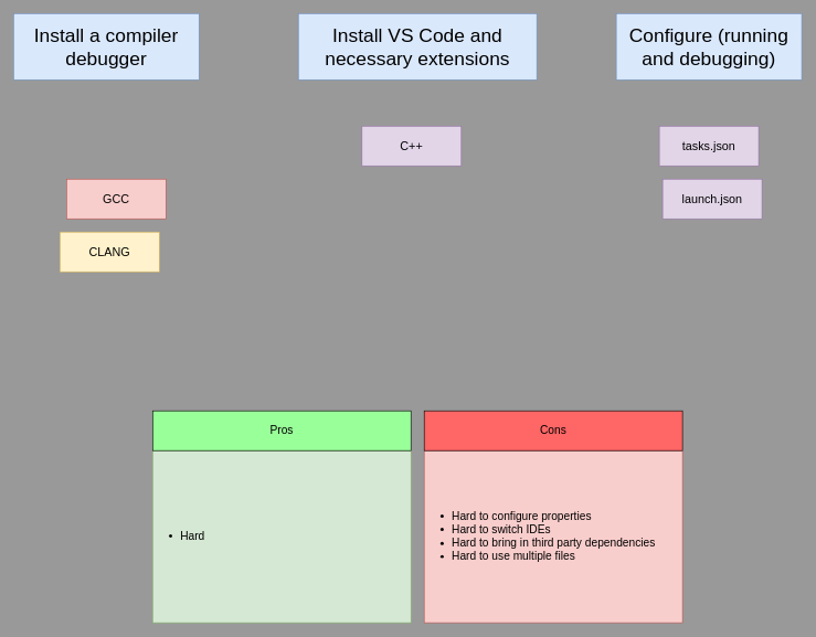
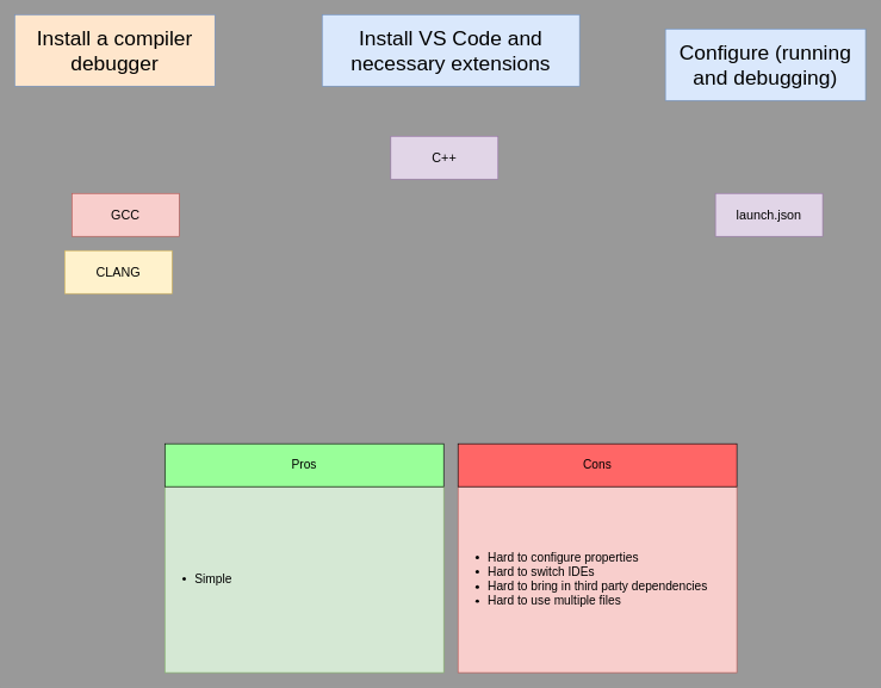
- <mxCell id="2" value="&lt;font style=&quot;font-size: 29px;&quot;&gt;Install a compiler debugger&lt;/font&gt;" style="rounded=0;whiteSpace=wrap;html=1;fillColor=#dae8fc;strokeColor=#6c8ebf;" parent="1" vertex="1"><mxGeometry x="20" y="20" width="280" height="100" as="geometry" /></mxCell>
+ <mxCell id="2" value="&lt;font style=&quot;font-size: 29px;&quot;&gt;Install a compiler debugger&lt;/font&gt;" style="rounded=0;whiteSpace=wrap;html=1;fillColor=#ffe6cc;strokeColor=#6c8ebf;" parent="1" vertex="1"><mxGeometry x="20" y="20" width="280" height="100" as="geometry" /></mxCell>
- <mxCell id="4" value="&lt;font style=&quot;font-size: 29px;&quot;&gt;Configure (running and debugging)&lt;/font&gt;" style="rounded=0;whiteSpace=wrap;html=1;fillColor=#dae8fc;strokeColor=#6c8ebf;" parent="1" vertex="1"><mxGeometry x="930" y="20" width="280" height="100" as="geometry" /></mxCell>
+ <mxCell id="4" value="&lt;font style=&quot;font-size: 29px;&quot;&gt;Configure (running and debugging)&lt;/font&gt;" style="rounded=0;whiteSpace=wrap;html=1;fillColor=#dae8fc;strokeColor=#6c8ebf;" parent="1" vertex="1"><mxGeometry x="930" y="40" width="280" height="100" as="geometry" /></mxCell>
- <mxCell id="7" value="tasks.json" style="rounded=0;whiteSpace=wrap;html=1;fillColor=#e1d5e7;strokeColor=#9673a6;fontSize=18;" parent="1" vertex="1"><mxGeometry x="995" y="190" width="150" height="60" as="geometry" /></mxCell>
- <mxCell id="10" value="&lt;ul style=&quot;font-size: 17px;&quot;&gt;&lt;li style=&quot;font-size: 17px;&quot;&gt;Hard&lt;/li&gt;&lt;/ul&gt;" style="rounded=0;whiteSpace=wrap;html=1;align=left;fontSize=17;fillColor=#d5e8d4;strokeColor=#82b366;" parent="1" vertex="1"><mxGeometry x="230" y="680" width="390" height="260" as="geometry" /></mxCell>
+ <mxCell id="10" value="&lt;ul style=&quot;font-size: 17px;&quot;&gt;&lt;li style=&quot;font-size: 17px;&quot;&gt;Simple&lt;/li&gt;&lt;/ul&gt;" style="rounded=0;whiteSpace=wrap;html=1;align=left;fontSize=17;fillColor=#d5e8d4;strokeColor=#82b366;" parent="1" vertex="1"><mxGeometry x="230" y="680" width="390" height="260" as="geometry" /></mxCell>
